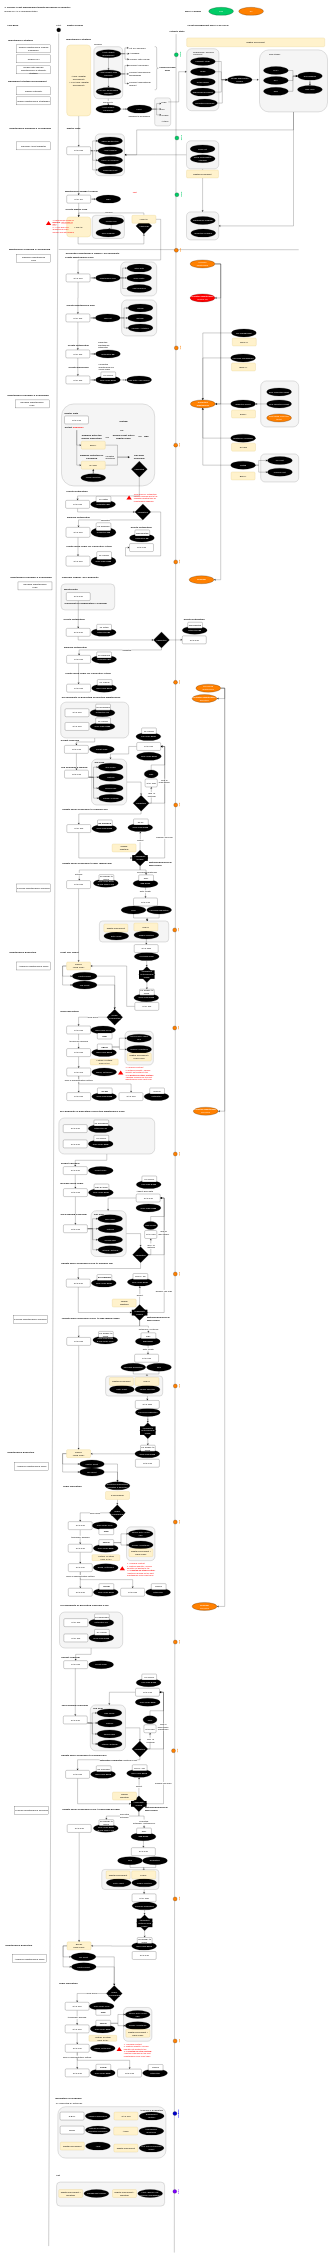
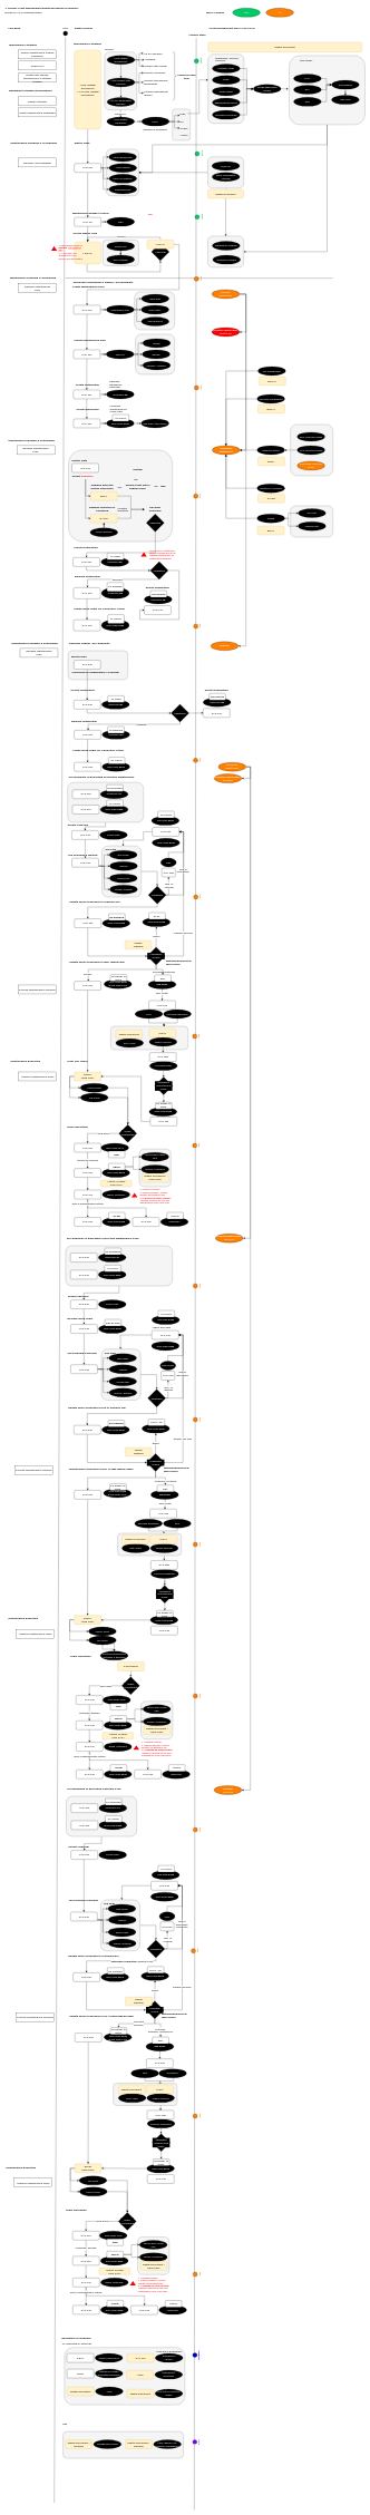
- <mxCell id="90" value="&lt;font color=&quot;#ffffff&quot; style=&quot;font-size: 10px;&quot;&gt;Installation Document&lt;/font&gt;" style="ellipse;whiteSpace=wrap;html=1;strokeColor=#000000;fillColor=#000000;" parent="1" vertex="1"><mxGeometry x="961" y="495" width="124" height="40" as="geometry" /></mxCell>
+ <mxCell id="90" value="&lt;font color=&quot;#ffffff&quot; style=&quot;font-size: 10px;&quot;&gt;Installation Document&lt;/font&gt;" style="ellipse;whiteSpace=wrap;html=1;strokeColor=#000000;fillColor=#000000;" parent="1" vertex="1"><mxGeometry x="951" y="495" width="124" height="40" as="geometry" /></mxCell>
- <mxCell id="67" value="&lt;font color=&quot;#ffffff&quot; style=&quot;font-size: 10px;&quot;&gt;Master Plan&lt;/font&gt;" style="ellipse;whiteSpace=wrap;html=1;strokeColor=#000000;fillColor=#000000;" parent="1" vertex="1"><mxGeometry x="493" y="1084" width="124" height="40" as="geometry" /></mxCell>
+ <mxCell id="67" value="&lt;font color=&quot;#ffffff&quot; style=&quot;font-size: 10px;&quot;&gt;Master Plan&lt;/font&gt;" style="ellipse;whiteSpace=wrap;html=1;strokeColor=#000000;fillColor=#000000;" parent="1" vertex="1"><mxGeometry x="478" y="1084" width="124" height="40" as="geometry" /></mxCell>
- <mxCell id="457" value="&lt;font color=&quot;#ffffff&quot;&gt;&lt;span style=&quot;font-size: 10px;&quot;&gt;Corrective Maintenance Execution &amp;amp; Reporting&lt;br&gt;&lt;/span&gt;&lt;/font&gt;" style="ellipse;whiteSpace=wrap;html=1;strokeColor=#000000;fillColor=#000000;" vertex="1" parent="1"><mxGeometry x="524" y="7408" width="124" height="40" as="geometry" /></mxCell>
+ <mxCell id="457" value="&lt;font color=&quot;#ffffff&quot;&gt;&lt;span style=&quot;font-size: 10px;&quot;&gt;Corrective Maintenance Execution &amp;amp; Reporting&lt;br&gt;&lt;/span&gt;&lt;/font&gt;" style="ellipse;whiteSpace=wrap;html=1;strokeColor=#000000;fillColor=#000000;" vertex="1" parent="1"><mxGeometry x="449" y="7408" width="124" height="40" as="geometry" /></mxCell>
